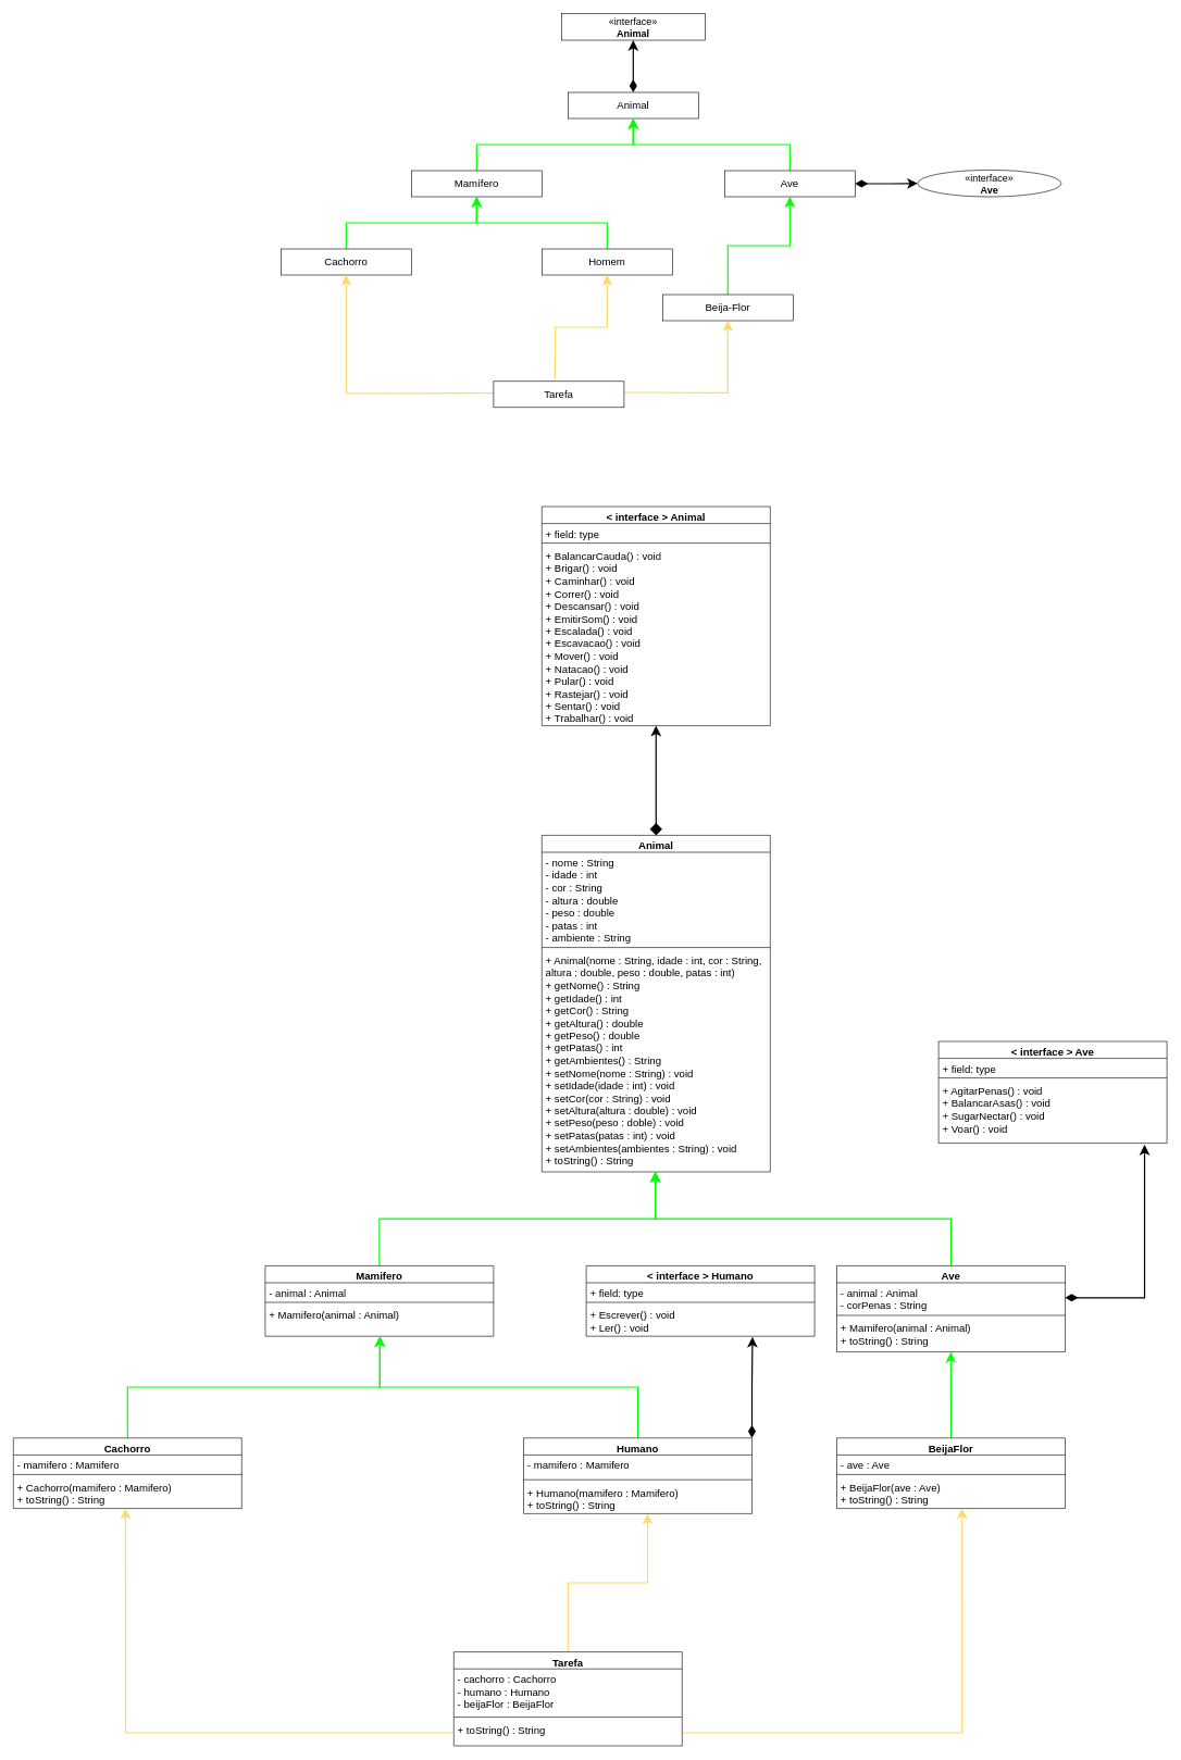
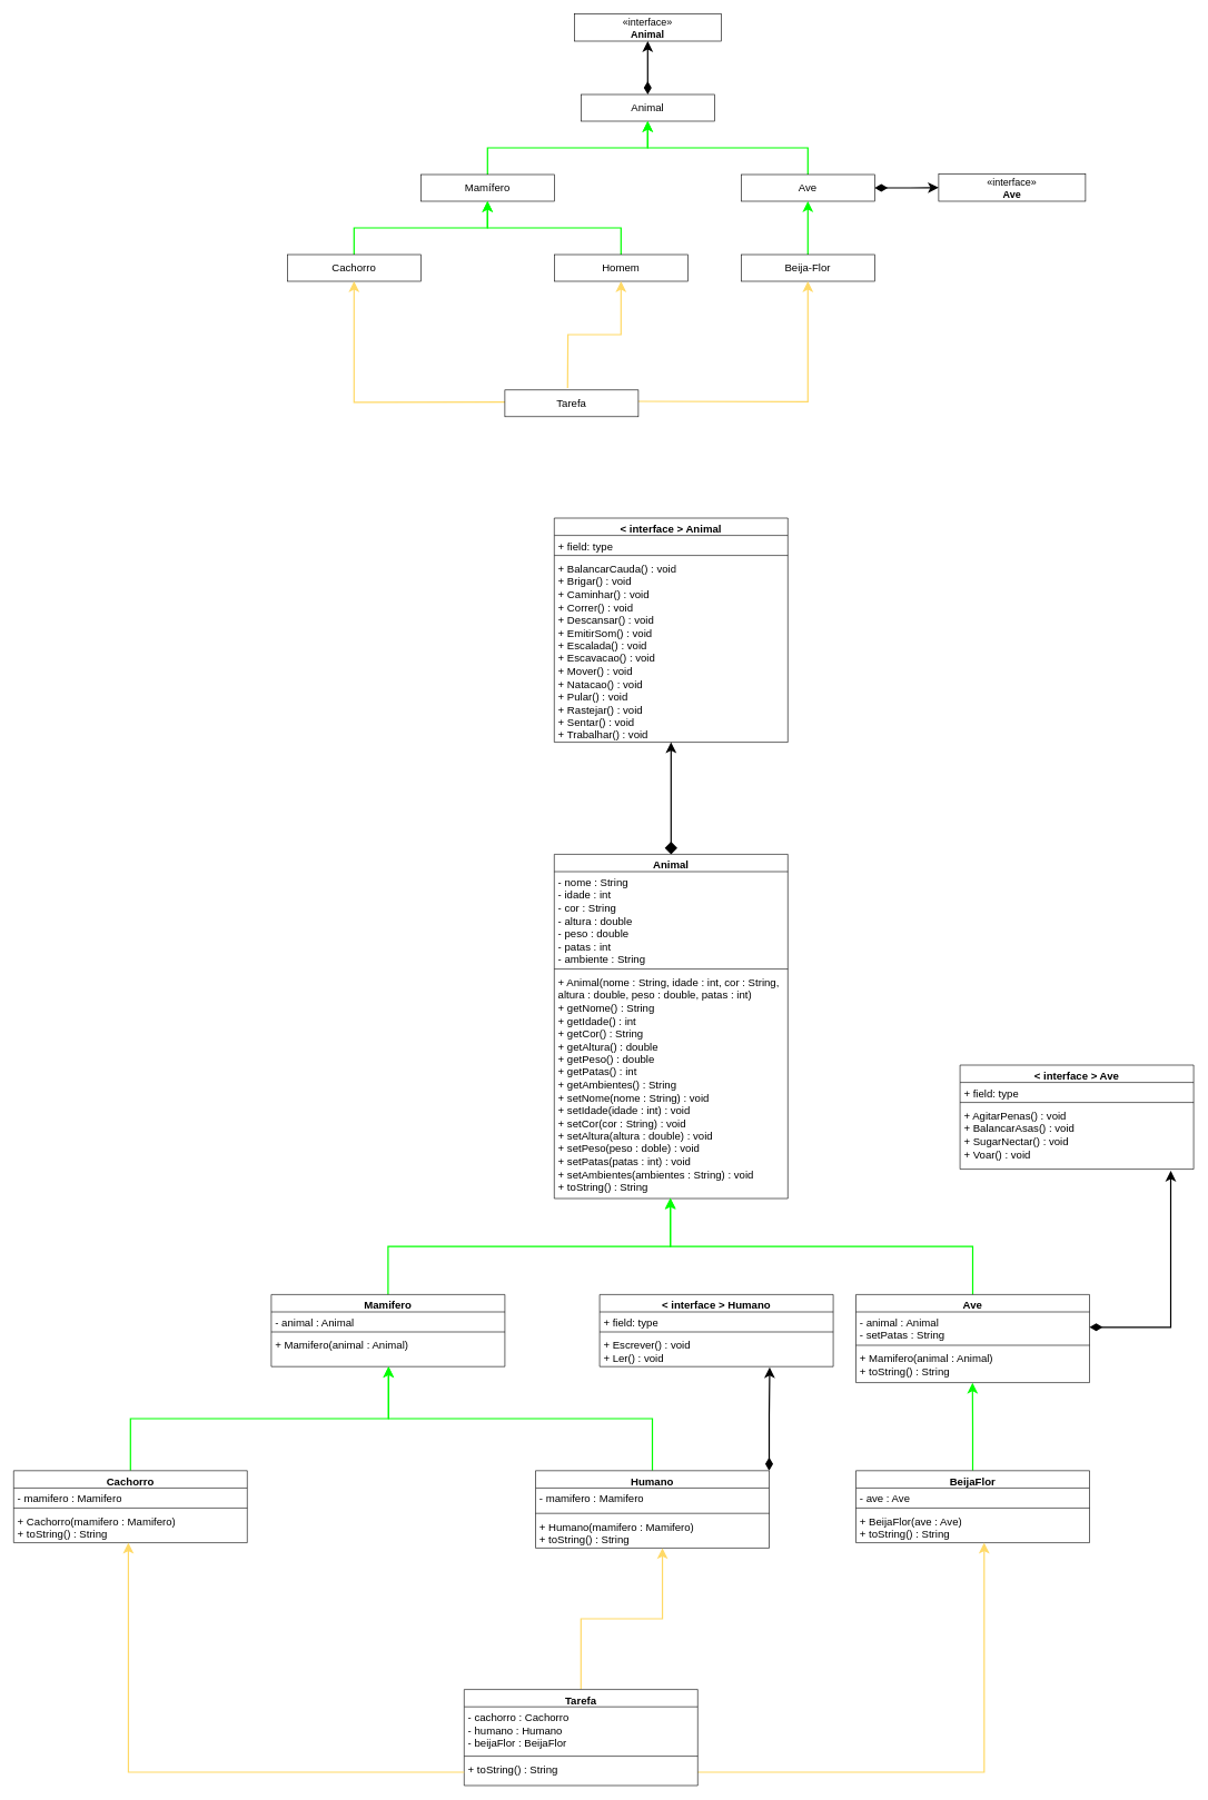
- <mxCell id="71" value="«interface»&lt;br style=&quot;font-size: 15px;&quot;&gt;&lt;b&gt;Ave&lt;/b&gt;" style="ellipse;html=1;whiteSpace=wrap;fontSize=15;" vertex="1" parent="1"><mxGeometry x="1406" y="260" width="220" height="41" as="geometry" /></mxCell>
+ <mxCell id="71" value="«interface»&lt;br style=&quot;font-size: 15px;&quot;&gt;&lt;b&gt;Ave&lt;/b&gt;" style="html=1;whiteSpace=wrap;fontSize=15;" vertex="1" parent="1"><mxGeometry x="1406" y="260" width="220" height="41" as="geometry" /></mxCell>
- <mxCell id="14" value="Beija-Flor" style="html=1;whiteSpace=wrap;fontSize=16;" parent="1" vertex="1"><mxGeometry x="1015" y="451" width="200" height="40" as="geometry" /></mxCell>
+ <mxCell id="14" value="Beija-Flor" style="html=1;whiteSpace=wrap;fontSize=16;" parent="1" vertex="1"><mxGeometry x="1110" y="381" width="200" height="40" as="geometry" /></mxCell>
- <mxCell id="39" value="- animal : Animal&lt;br&gt;- corPenas : String&lt;br&gt;" style="text;strokeColor=none;fillColor=none;align=left;verticalAlign=top;spacingLeft=4;spacingRight=4;overflow=hidden;rotatable=0;points=[[0,0.5],[1,0.5]];portConstraint=eastwest;whiteSpace=wrap;html=1;fontSize=16;" parent="38" vertex="1"><mxGeometry y="26" width="350" height="46" as="geometry" /></mxCell>
+ <mxCell id="39" value="- animal : Animal&lt;br&gt;- setPatas : String&lt;br&gt;" style="text;strokeColor=none;fillColor=none;align=left;verticalAlign=top;spacingLeft=4;spacingRight=4;overflow=hidden;rotatable=0;points=[[0,0.5],[1,0.5]];portConstraint=eastwest;whiteSpace=wrap;html=1;fontSize=16;" parent="38" vertex="1"><mxGeometry y="26" width="350" height="46" as="geometry" /></mxCell>
